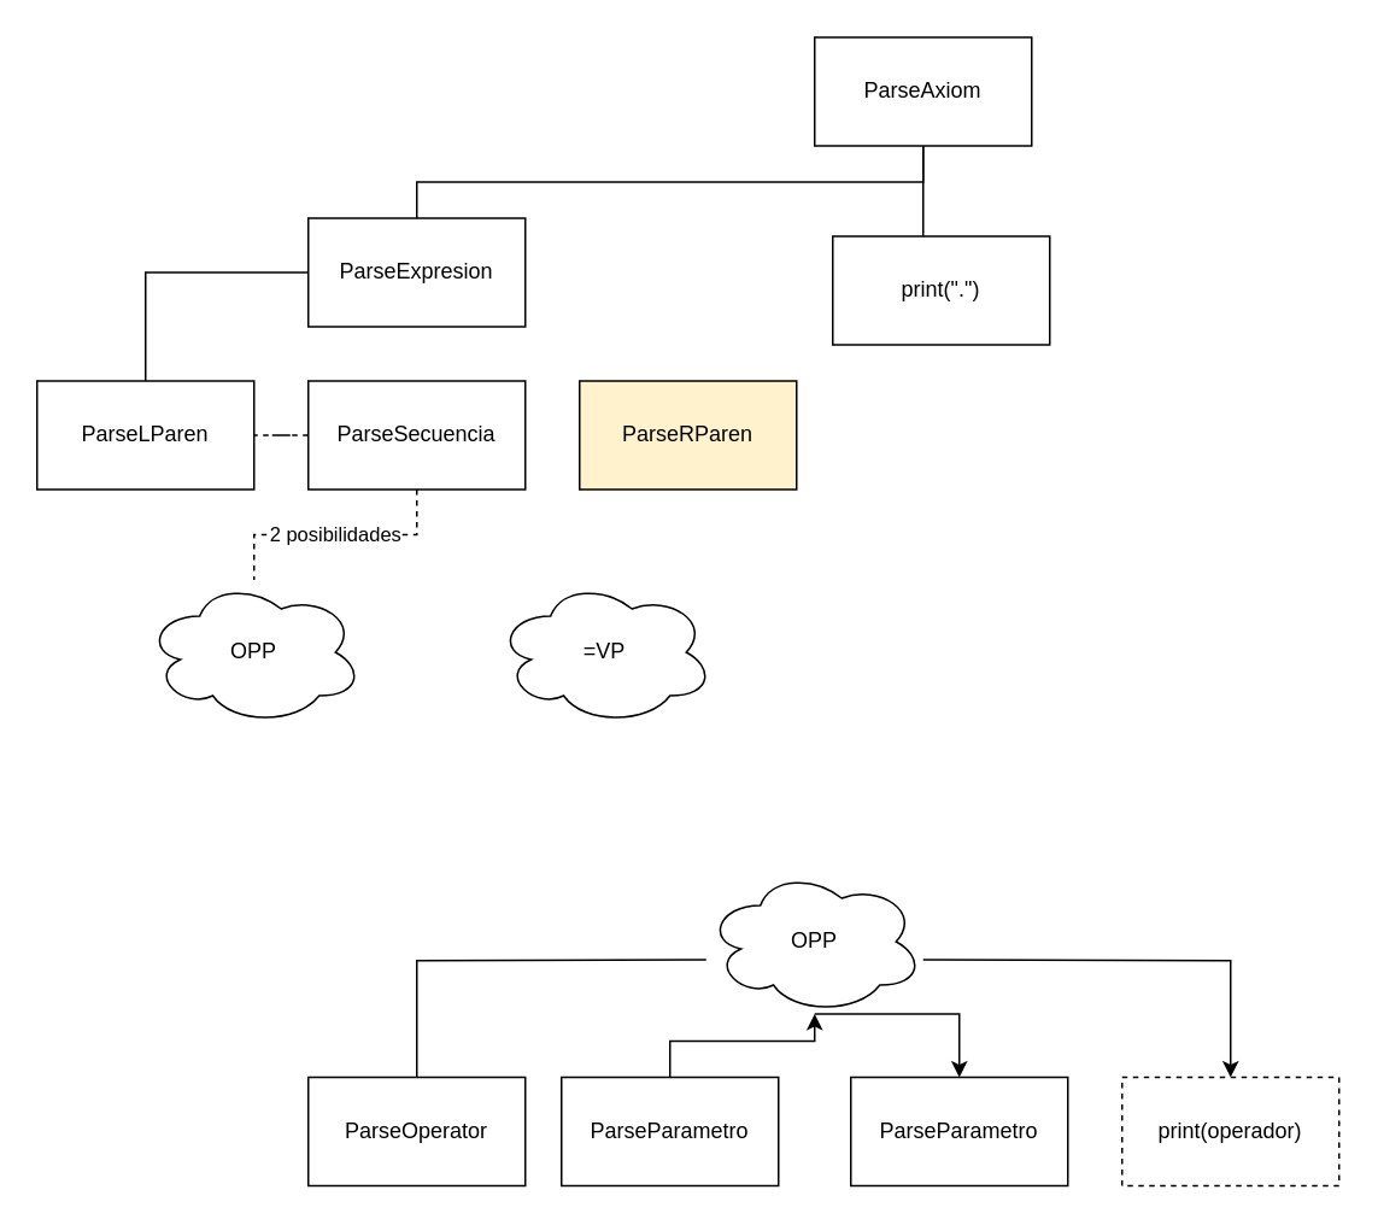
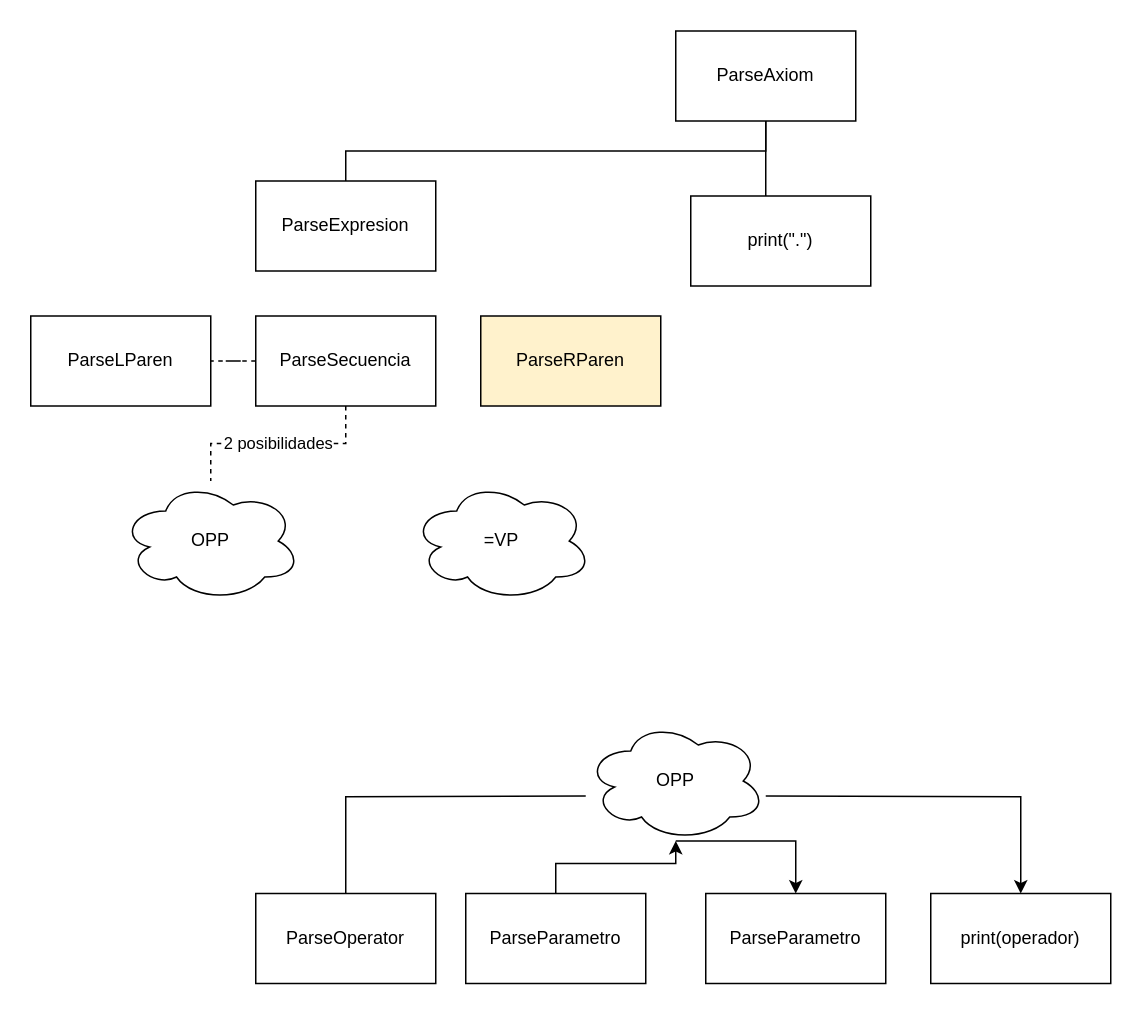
- <mxCell id="5" style="edgeStyle=orthogonalEdgeStyle;rounded=0;orthogonalLoop=1;jettySize=auto;html=1;entryX=0.5;entryY=0;entryDx=0;entryDy=0;endArrow=none;endFill=0;" edge="1" parent="1" source="6" target="8"><mxGeometry relative="1" as="geometry"><mxPoint x="80" y="200" as="targetPoint" /></mxGeometry></mxCell>
- <mxCell id="21" value="print(operador)" style="rounded=0;whiteSpace=wrap;html=1;dashed=1;" vertex="1" parent="1"><mxGeometry x="620" y="595" width="120" height="60" as="geometry" /></mxCell>
+ <mxCell id="21" value="print(operador)" style="rounded=0;whiteSpace=wrap;html=1;" vertex="1" parent="1"><mxGeometry x="620" y="595" width="120" height="60" as="geometry" /></mxCell>
